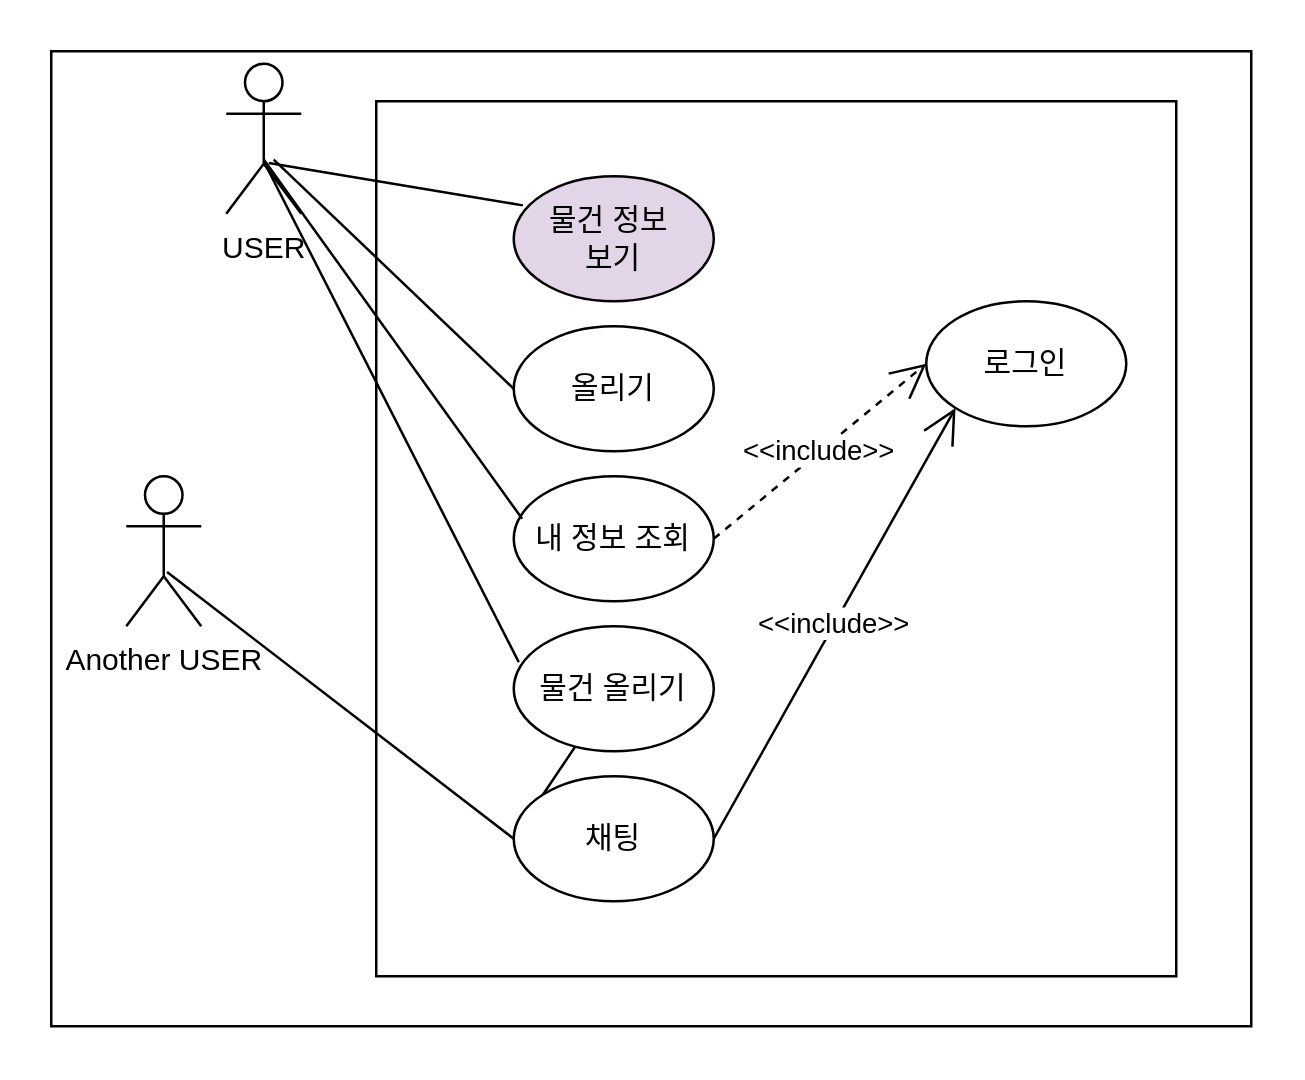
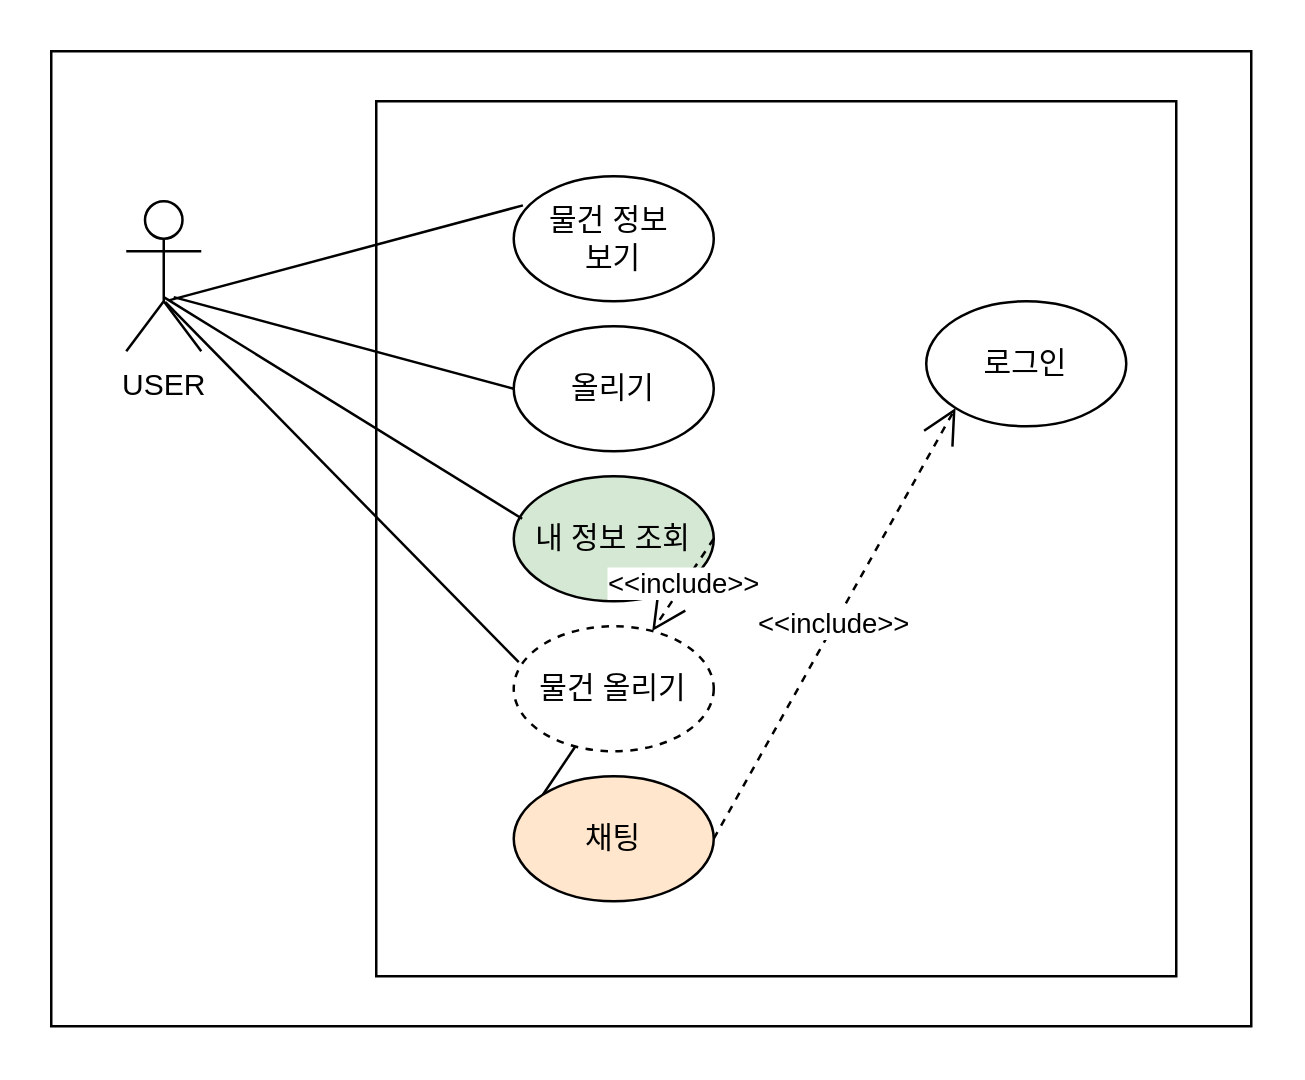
- <mxCell id="11" value="USER" style="shape=umlActor;verticalLabelPosition=bottom;verticalAlign=top;html=1;" parent="1" vertex="1"><mxGeometry x="90" y="25" width="30" height="60" as="geometry" /></mxCell>
+ <mxCell id="11" value="USER" style="shape=umlActor;verticalLabelPosition=bottom;verticalAlign=top;html=1;" parent="1" vertex="1"><mxGeometry x="50" y="80" width="30" height="60" as="geometry" /></mxCell>
- <mxCell id="7" value="물건 정보&amp;nbsp;&lt;div&gt;보기&lt;/div&gt;" style="ellipse;whiteSpace=wrap;html=1;fillColor=#e1d5e7;" parent="1" vertex="1"><mxGeometry x="205" y="70" width="80" height="50" as="geometry" /></mxCell>
+ <mxCell id="7" value="물건 정보&amp;nbsp;&lt;div&gt;보기&lt;/div&gt;" style="ellipse;whiteSpace=wrap;html=1;" parent="1" vertex="1"><mxGeometry x="205" y="70" width="80" height="50" as="geometry" /></mxCell>
- <mxCell id="19" value="&amp;lt;&amp;lt;include&amp;gt;&amp;gt;" style="endArrow=open;endSize=12;dashed=1;html=1;rounded=0;exitX=1;exitY=0.5;exitDx=0;exitDy=0;entryX=0;entryY=0.5;entryDx=0;entryDy=0;" edge="1" parent="1" source="5" target="10"><mxGeometry width="160" relative="1" as="geometry"><mxPoint x="305" y="285" as="sourcePoint" /><mxPoint x="402" y="183" as="targetPoint" /></mxGeometry></mxCell>
+ <mxCell id="19" value="&amp;lt;&amp;lt;include&amp;gt;&amp;gt;" style="endArrow=open;endSize=12;dashed=1;html=1;rounded=0;exitX=1;exitY=0.5;exitDx=0;exitDy=0;" edge="1" parent="1" source="5" target="6"><mxGeometry width="160" relative="1" as="geometry"><mxPoint x="305" y="285" as="sourcePoint" /><mxPoint x="402" y="183" as="targetPoint" /></mxGeometry></mxCell>
- <mxCell id="5" value="내 정보 조회" style="ellipse;whiteSpace=wrap;html=1;" parent="1" vertex="1"><mxGeometry x="205" y="190" width="80" height="50" as="geometry" /></mxCell>
+ <mxCell id="5" value="내 정보 조회" style="ellipse;whiteSpace=wrap;html=1;fillColor=#d5e8d4;" parent="1" vertex="1"><mxGeometry x="205" y="190" width="80" height="50" as="geometry" /></mxCell>
- <mxCell id="12" value="Another USER" style="shape=umlActor;verticalLabelPosition=bottom;verticalAlign=top;html=1;" parent="1" vertex="1"><mxGeometry x="50" y="190" width="30" height="60" as="geometry" /></mxCell>
- <mxCell id="13" value="" style="endArrow=none;html=1;rounded=0;entryX=0.544;entryY=0.639;entryDx=0;entryDy=0;exitX=0;exitY=0.5;exitDx=0;exitDy=0;entryPerimeter=0;" parent="1" source="8" target="12" edge="1"><mxGeometry width="50" height="50" relative="1" as="geometry"><mxPoint x="210" y="65" as="sourcePoint" /><mxPoint x="29" y="118" as="targetPoint" /></mxGeometry></mxCell>
- <mxCell id="6" value="물건 올리기" style="ellipse;whiteSpace=wrap;html=1;" parent="1" vertex="1"><mxGeometry x="205" y="250" width="80" height="50" as="geometry" /></mxCell>
+ <mxCell id="6" value="물건 올리기" style="ellipse;whiteSpace=wrap;html=1;dashed=1;" parent="1" vertex="1"><mxGeometry x="205" y="250" width="80" height="50" as="geometry" /></mxCell>
- <mxCell id="18" value="&amp;lt;&amp;lt;include&amp;gt;&amp;gt;" style="endArrow=open;endSize=12;dashed=0;html=1;rounded=0;exitX=1;exitY=0.5;exitDx=0;exitDy=0;entryX=0;entryY=1;entryDx=0;entryDy=0;" edge="1" parent="1" source="8" target="10"><mxGeometry width="160" relative="1" as="geometry"><mxPoint x="260" y="290" as="sourcePoint" /><mxPoint x="420" y="290" as="targetPoint" /></mxGeometry></mxCell>
+ <mxCell id="18" value="&amp;lt;&amp;lt;include&amp;gt;&amp;gt;" style="endArrow=open;endSize=12;dashed=1;html=1;rounded=0;exitX=1;exitY=0.5;exitDx=0;exitDy=0;entryX=0;entryY=1;entryDx=0;entryDy=0;" edge="1" parent="1" source="8" target="10"><mxGeometry width="160" relative="1" as="geometry"><mxPoint x="260" y="290" as="sourcePoint" /><mxPoint x="420" y="290" as="targetPoint" /></mxGeometry></mxCell>
- <mxCell id="8" value="채팅" style="ellipse;whiteSpace=wrap;html=1;" parent="1" vertex="1"><mxGeometry x="205" y="310" width="80" height="50" as="geometry" /></mxCell>
+ <mxCell id="8" value="채팅" style="ellipse;whiteSpace=wrap;html=1;fillColor=#ffe6cc;" parent="1" vertex="1"><mxGeometry x="205" y="310" width="80" height="50" as="geometry" /></mxCell>
